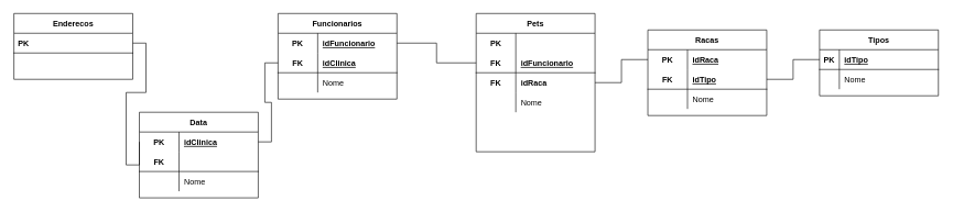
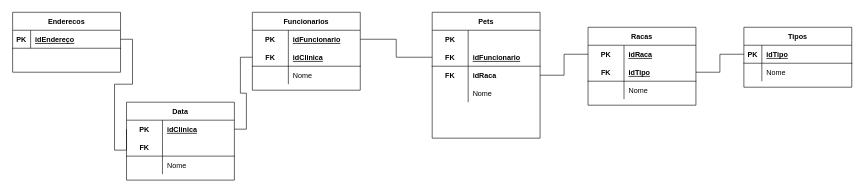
+ <mxCell id="5" value="idEndereço" style="shape=partialRectangle;connectable=0;fillColor=none;top=0;left=0;bottom=0;right=0;align=left;spacingLeft=6;fontStyle=5;overflow=hidden;" vertex="1" parent="3"><mxGeometry x="30" width="150" height="30" as="geometry" /></mxCell>
